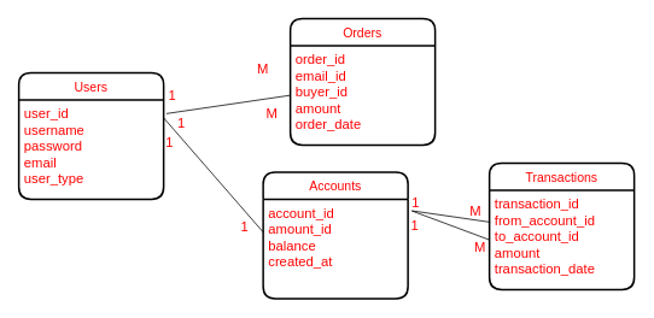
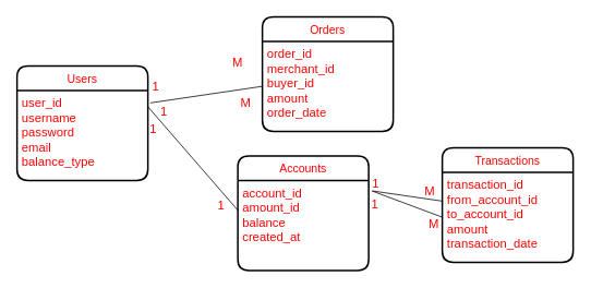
- <mxCell id="9" value="order_id&#10;email_id&#10;buyer_id&#10;amount&#10;order_date" style="align=left;strokeColor=none;fillColor=none;spacingLeft=4;fontSize=15;verticalAlign=top;resizable=0;rotatable=0;part=1;fontColor=#FF0000;" vertex="1" parent="8"><mxGeometry y="30" width="160" height="110" as="geometry" /></mxCell>
+ <mxCell id="9" value="order_id&#10;merchant_id&#10;buyer_id&#10;amount&#10;order_date" style="align=left;strokeColor=none;fillColor=none;spacingLeft=4;fontSize=15;verticalAlign=top;resizable=0;rotatable=0;part=1;fontColor=#FF0000;" vertex="1" parent="8"><mxGeometry y="30" width="160" height="110" as="geometry" /></mxCell>
- <mxCell id="3" value="user_id&#10;username&#10;password&#10;email&#10;user_type" style="align=left;strokeColor=none;fillColor=none;spacingLeft=4;fontSize=15;verticalAlign=top;resizable=0;rotatable=0;part=1;fontColor=#FF0000;" vertex="1" parent="2"><mxGeometry y="30" width="160" height="110" as="geometry" /></mxCell>
+ <mxCell id="3" value="user_id&#10;username&#10;password&#10;email&#10;balance_type" style="align=left;strokeColor=none;fillColor=none;spacingLeft=4;fontSize=15;verticalAlign=top;resizable=0;rotatable=0;part=1;fontColor=#FF0000;" vertex="1" parent="2"><mxGeometry y="30" width="160" height="110" as="geometry" /></mxCell>
